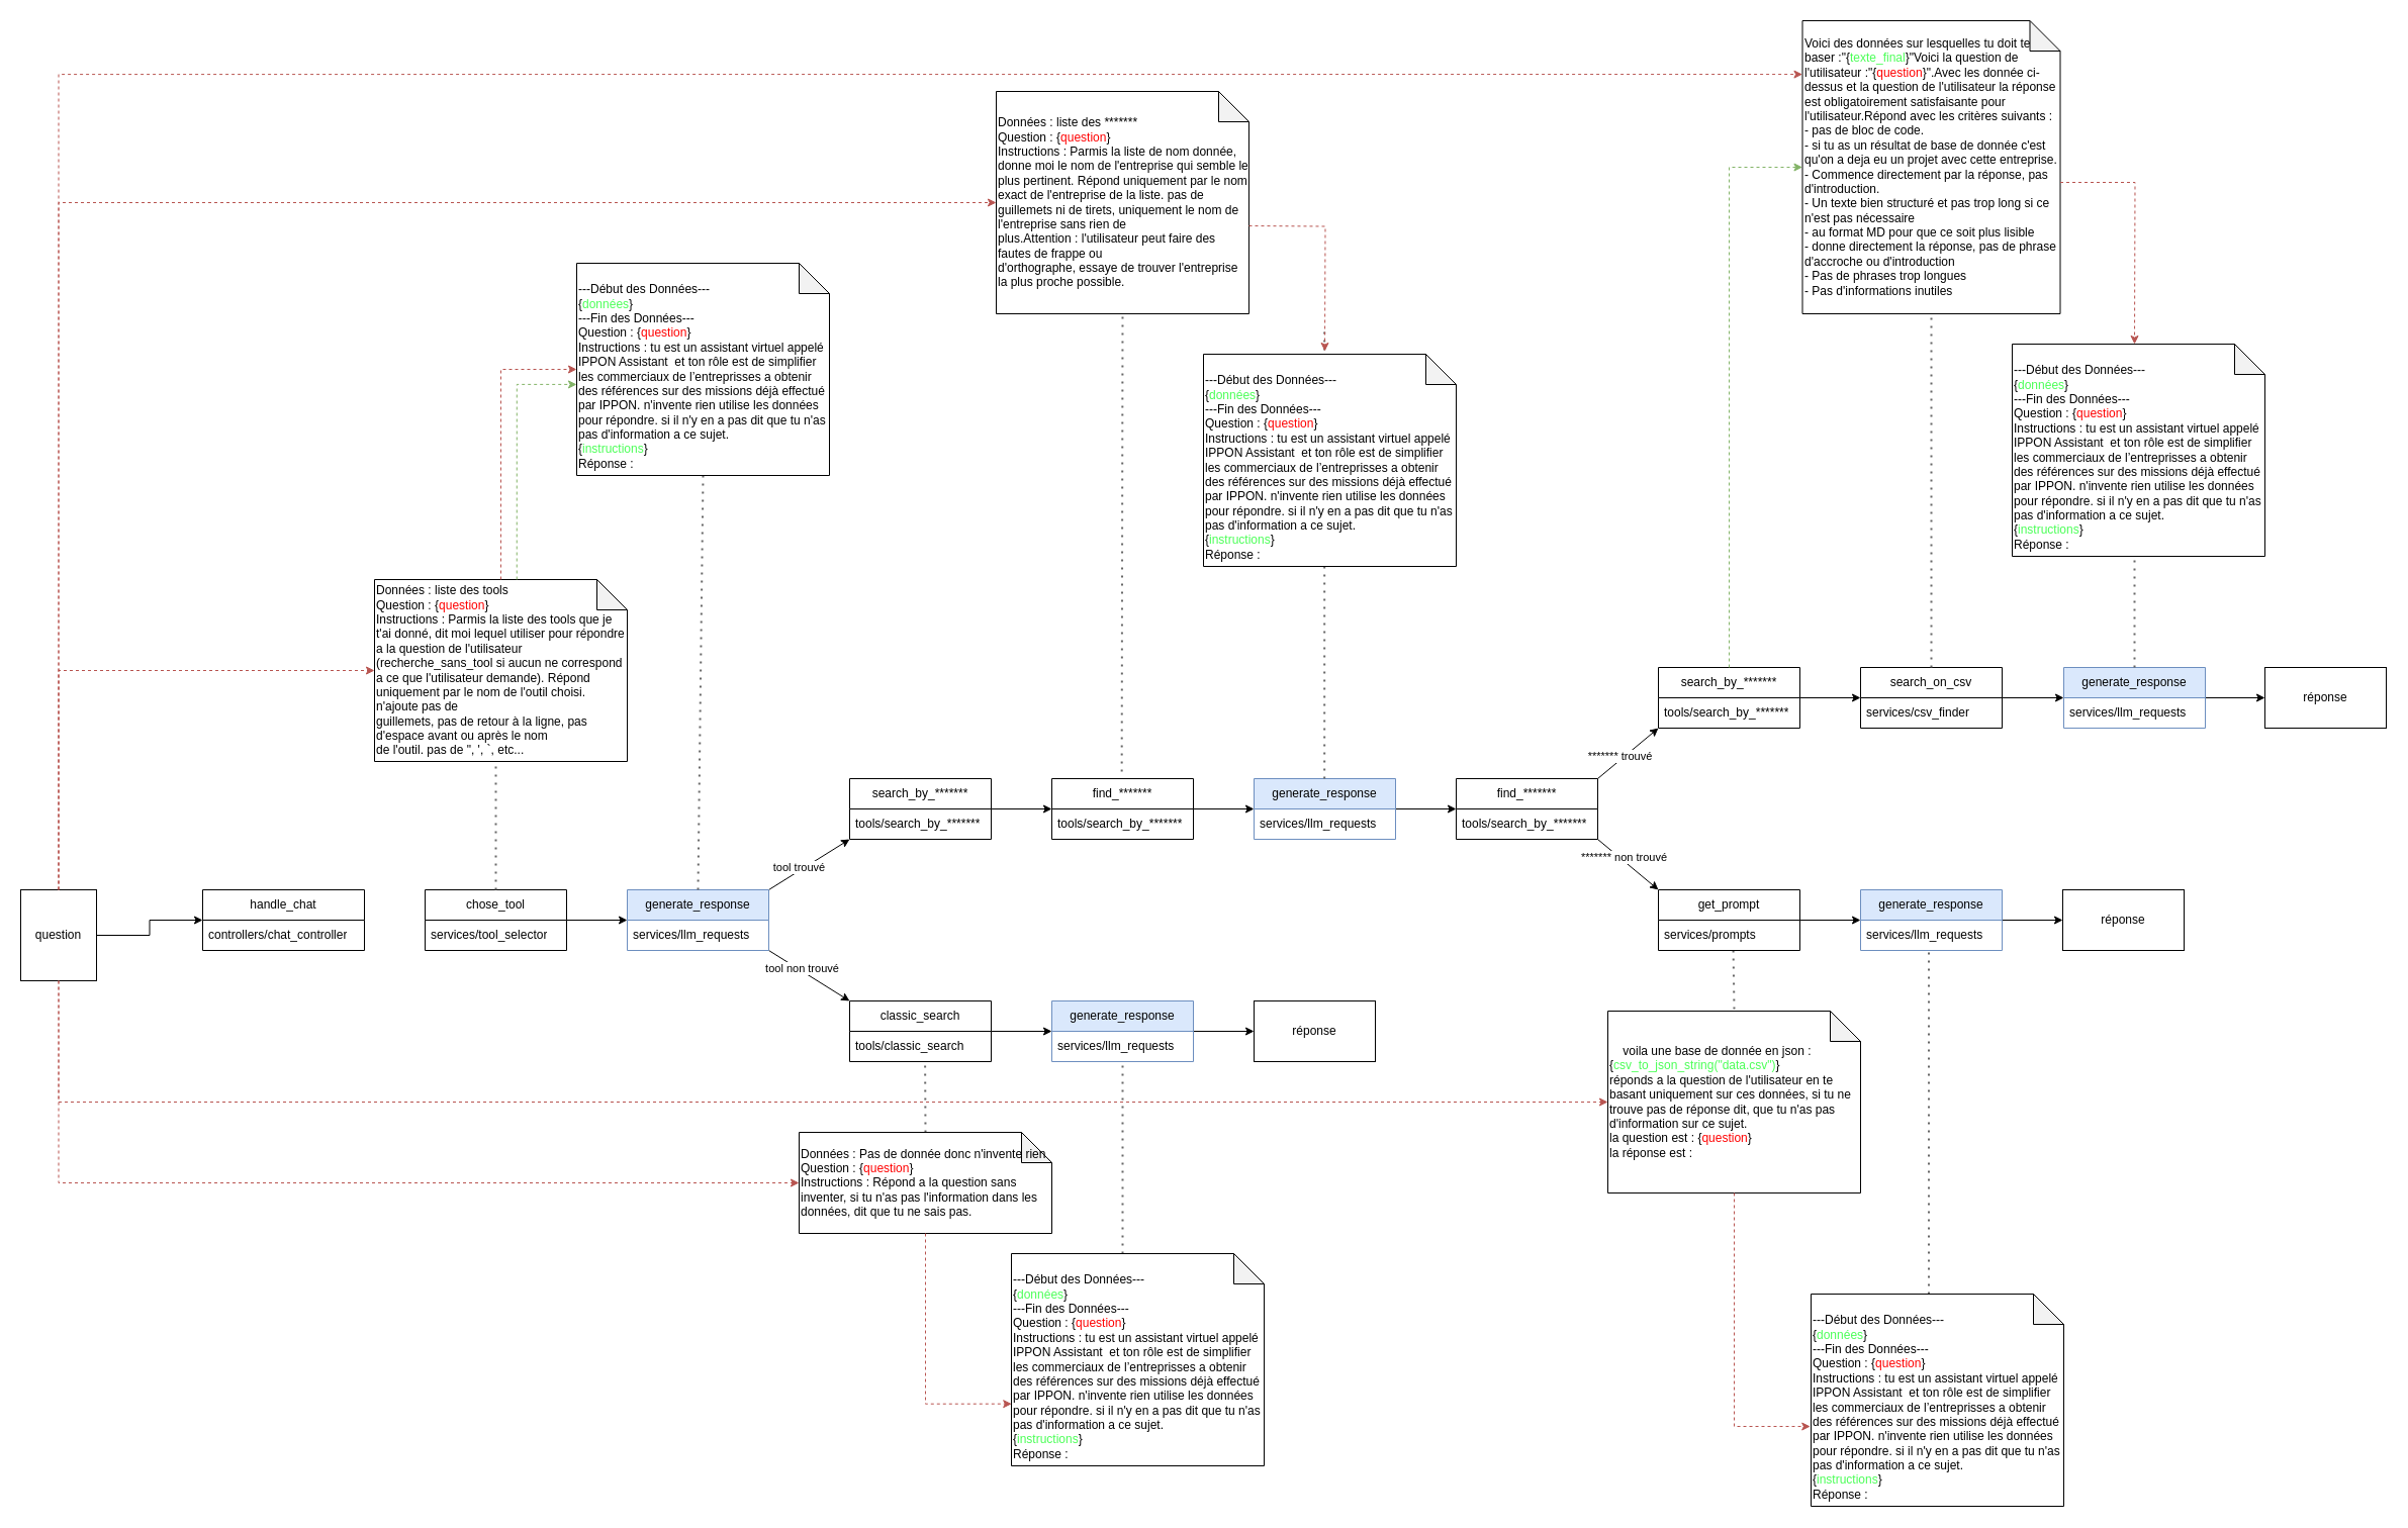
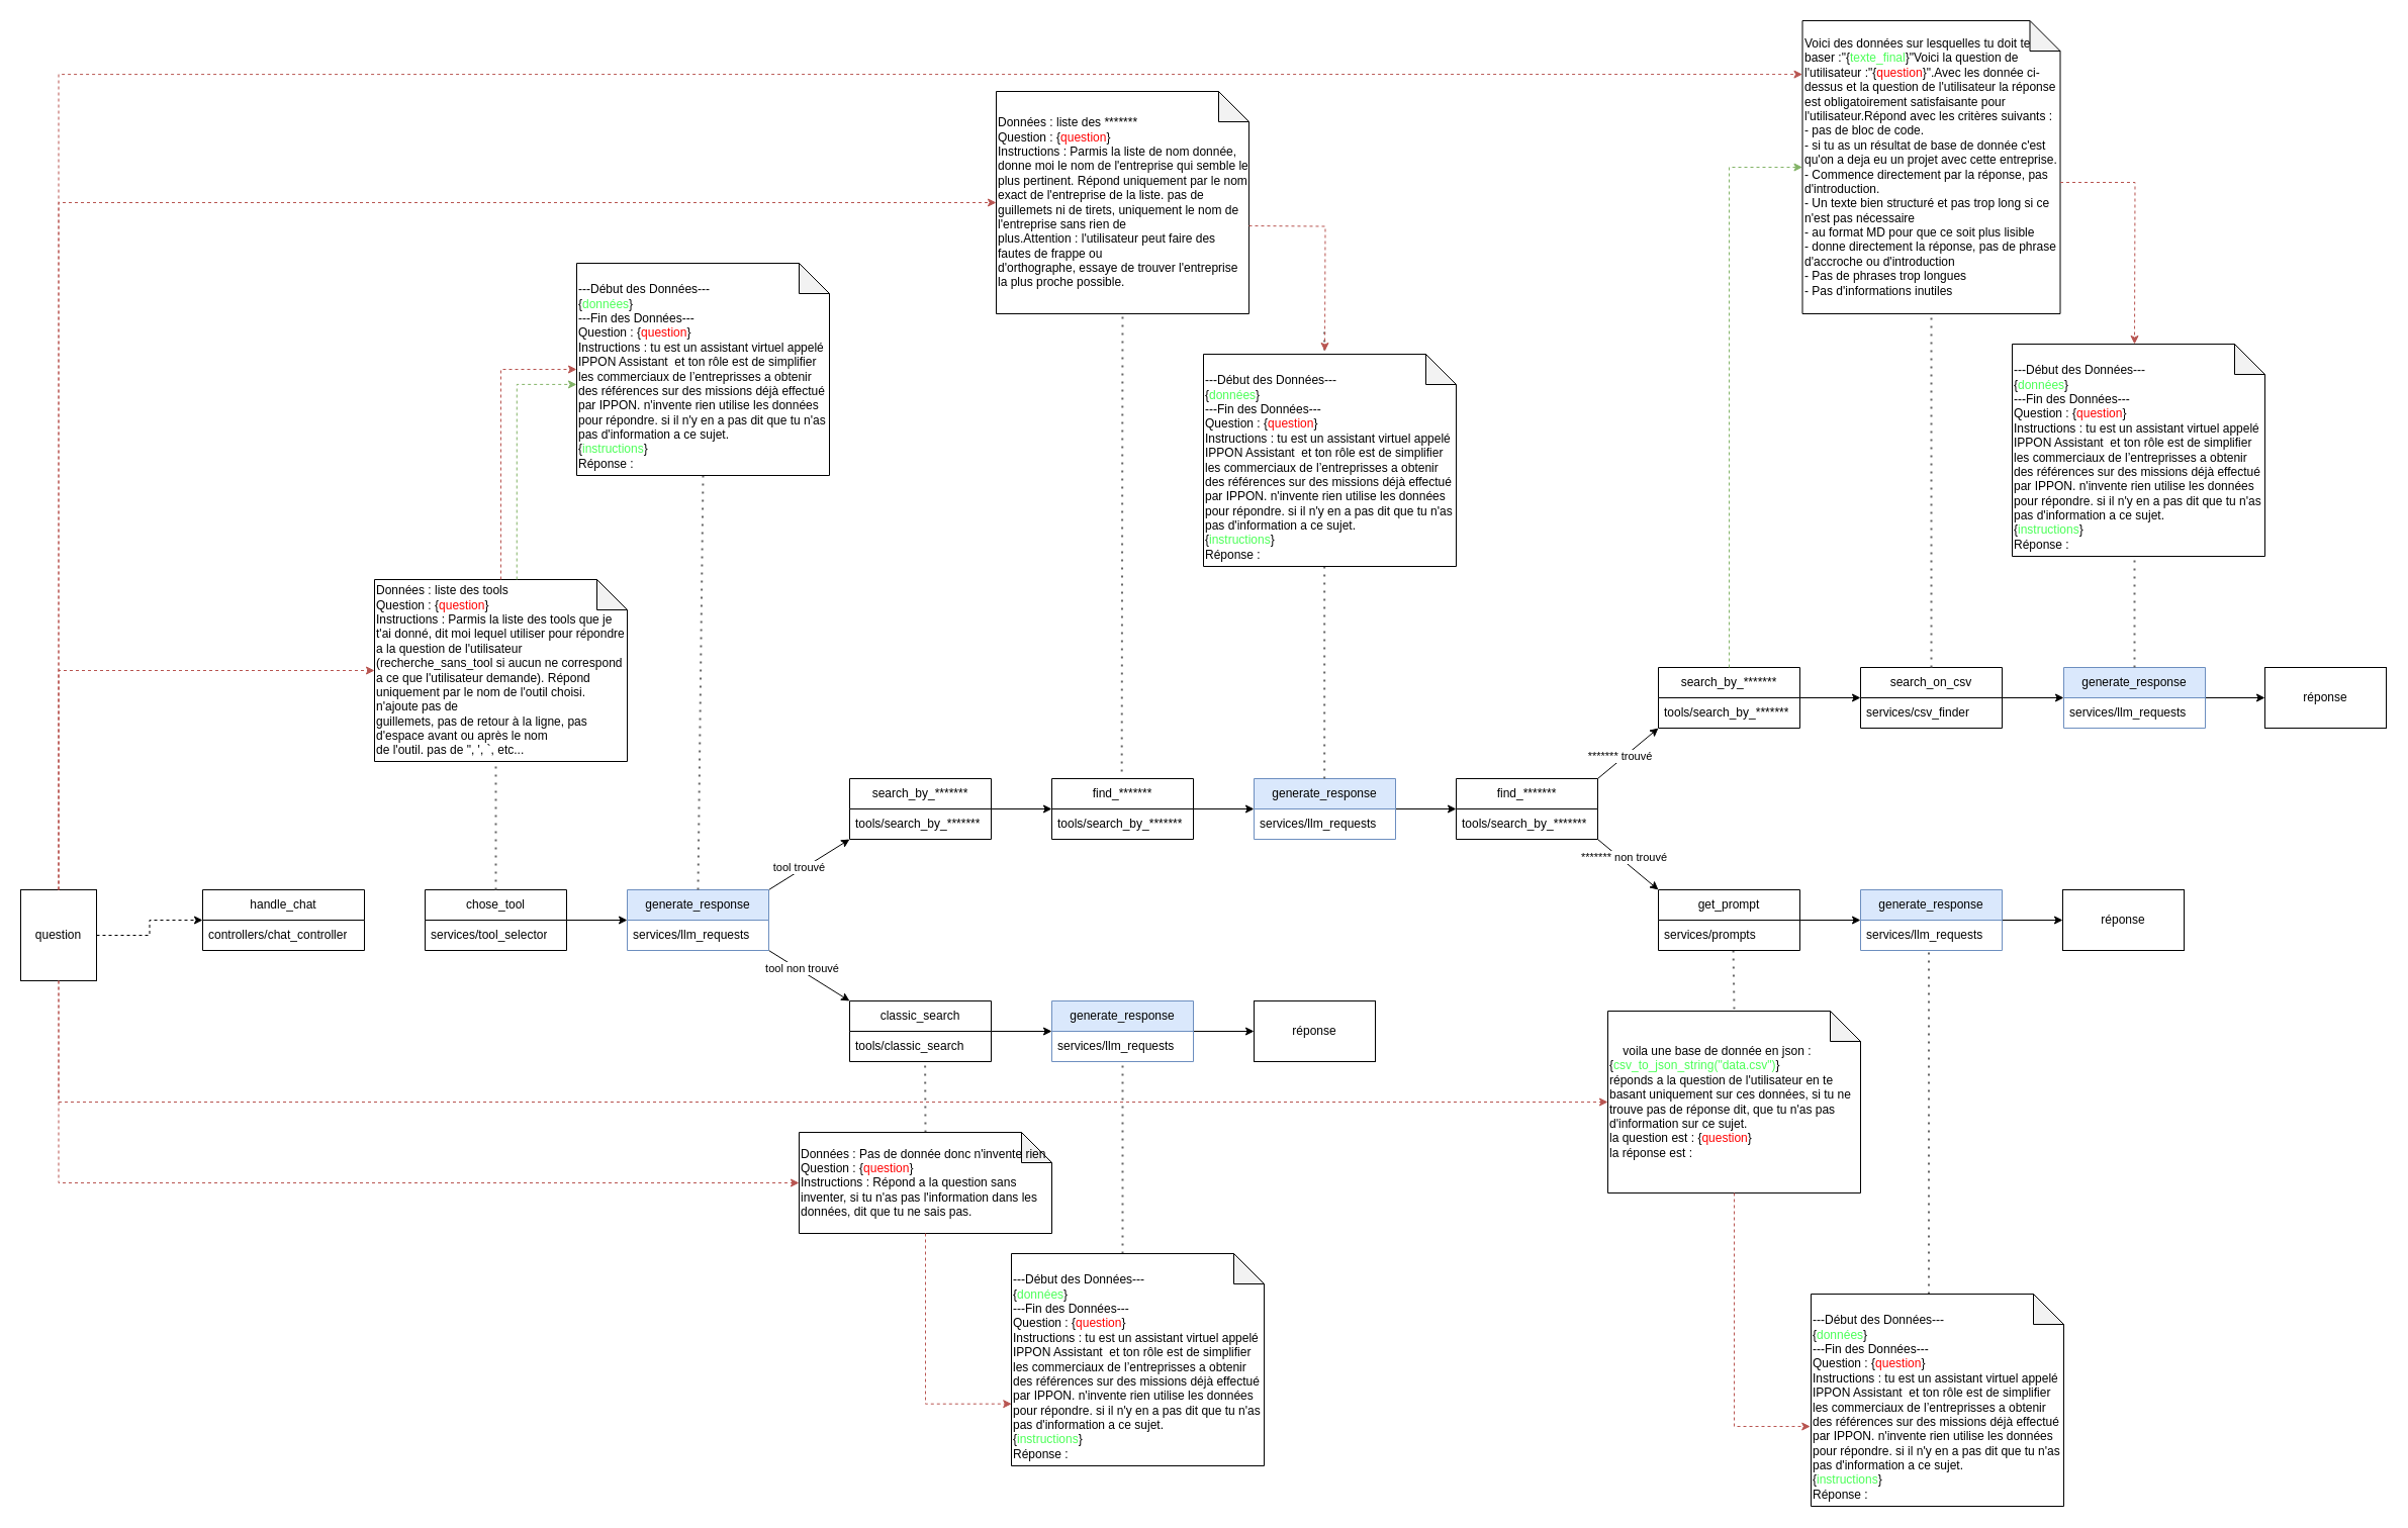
- <mxCell id="7" style="edgeStyle=orthogonalEdgeStyle;rounded=0;orthogonalLoop=1;jettySize=auto;html=1;exitX=1;exitY=0.5;exitDx=0;exitDy=0;entryX=0;entryY=0.5;entryDx=0;entryDy=0;" edge="1" parent="1" source="8" target="2"><mxGeometry relative="1" as="geometry" /></mxCell>
+ <mxCell id="7" style="edgeStyle=orthogonalEdgeStyle;rounded=0;orthogonalLoop=1;jettySize=auto;html=1;exitX=1;exitY=0.5;exitDx=0;exitDy=0;entryX=0;entryY=0.5;entryDx=0;entryDy=0;dashed=1;" edge="1" parent="1" source="8" target="2"><mxGeometry relative="1" as="geometry" /></mxCell>
